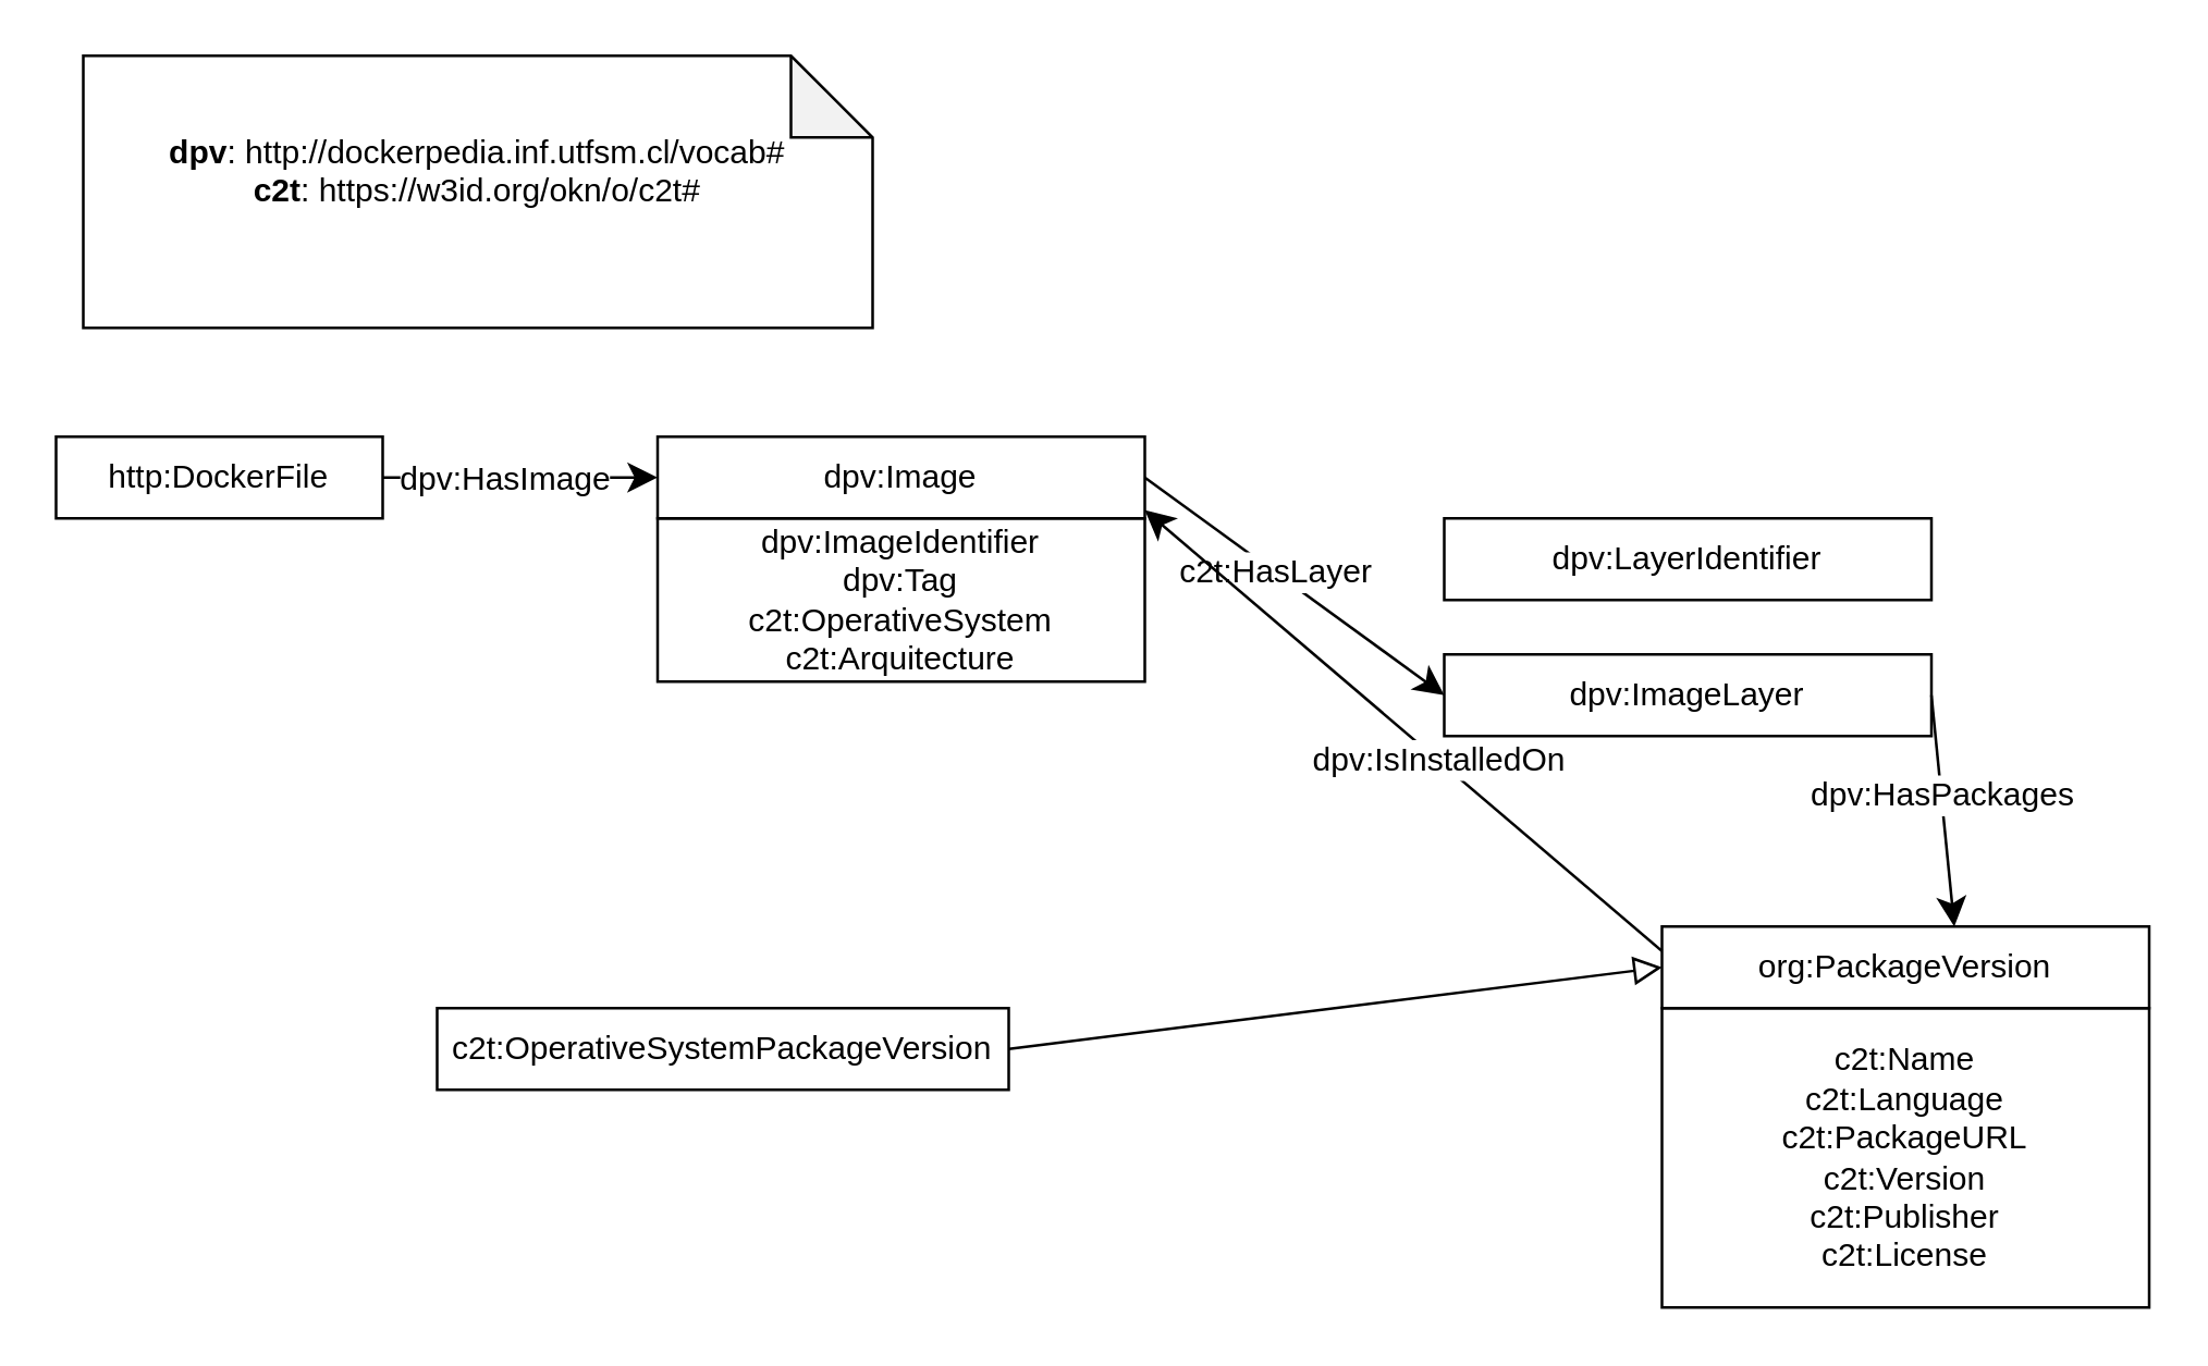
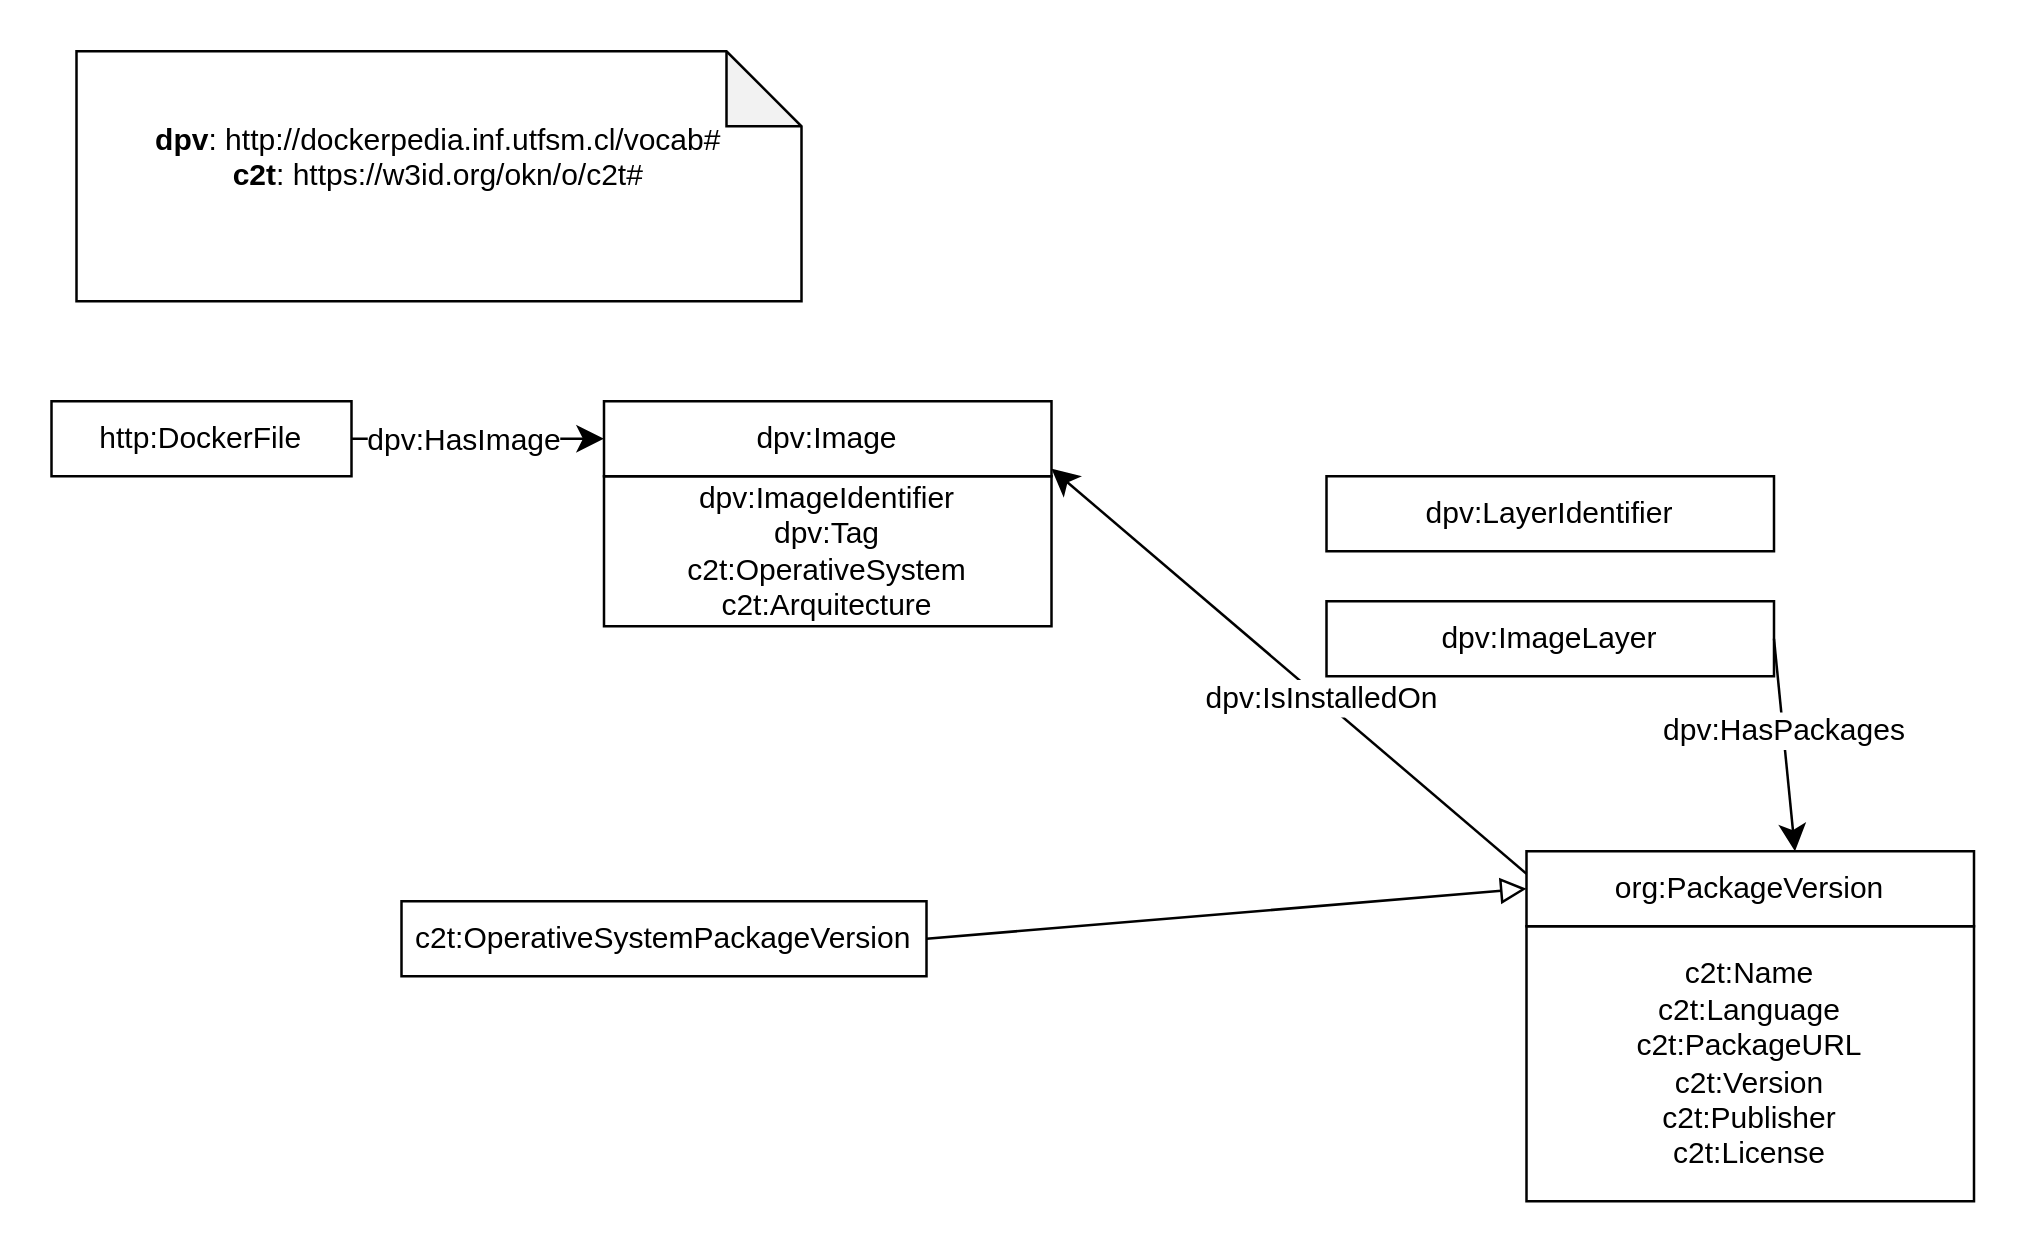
- <mxCell id="13" value="" style="endArrow=classic;html=1;endSize=8;arcSize=0;rounded=0;exitX=1;exitY=0.5;exitDx=0;exitDy=0;entryX=0;entryY=0.5;entryDx=0;entryDy=0;" parent="1" source="6" target="8" edge="1"><mxGeometry width="50" height="50" relative="1" as="geometry"><mxPoint x="460" y="120" as="sourcePoint" /><mxPoint x="470" y="120" as="targetPoint" /></mxGeometry></mxCell>
- <mxCell id="14" value="c2t:HasLayer" style="text;html=1;align=center;verticalAlign=middle;resizable=0;points=[];labelBackgroundColor=#ffffff;" parent="13" connectable="0" vertex="1"><mxGeometry x="-0.127" relative="1" as="geometry"><mxPoint as="offset" /></mxGeometry></mxCell>
- <mxCell id="4" value="c2t:OperativeSystemPackageVersion" style="rounded=0;whiteSpace=wrap;html=1;snapToPoint=1;points=[[0.1,0],[0.2,0],[0.3,0],[0.4,0],[0.5,0],[0.6,0],[0.7,0],[0.8,0],[0.9,0],[0,0.1],[0,0.3],[0,0.5],[0,0.7],[0,0.9],[0.1,1],[0.2,1],[0.3,1],[0.4,1],[0.5,1],[0.6,1],[0.7,1],[0.8,1],[0.9,1],[1,0.1],[1,0.3],[1,0.5],[1,0.7],[1,0.9]];" parent="1" vertex="1"><mxGeometry x="160" y="370" width="210" height="30" as="geometry" /></mxCell>
+ <mxCell id="4" value="c2t:OperativeSystemPackageVersion" style="rounded=0;whiteSpace=wrap;html=1;snapToPoint=1;points=[[0.1,0],[0.2,0],[0.3,0],[0.4,0],[0.5,0],[0.6,0],[0.7,0],[0.8,0],[0.9,0],[0,0.1],[0,0.3],[0,0.5],[0,0.7],[0,0.9],[0.1,1],[0.2,1],[0.3,1],[0.4,1],[0.5,1],[0.6,1],[0.7,1],[0.8,1],[0.9,1],[1,0.1],[1,0.3],[1,0.5],[1,0.7],[1,0.9]];" parent="1" vertex="1"><mxGeometry x="160" y="360" width="210" height="30" as="geometry" /></mxCell>
